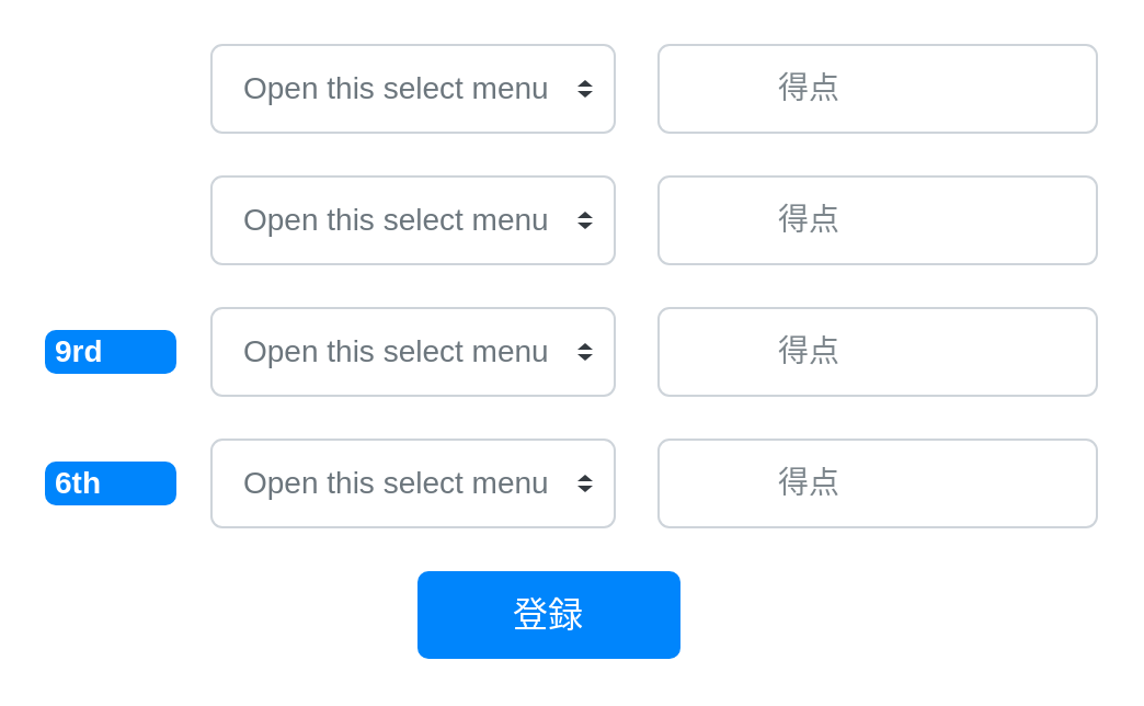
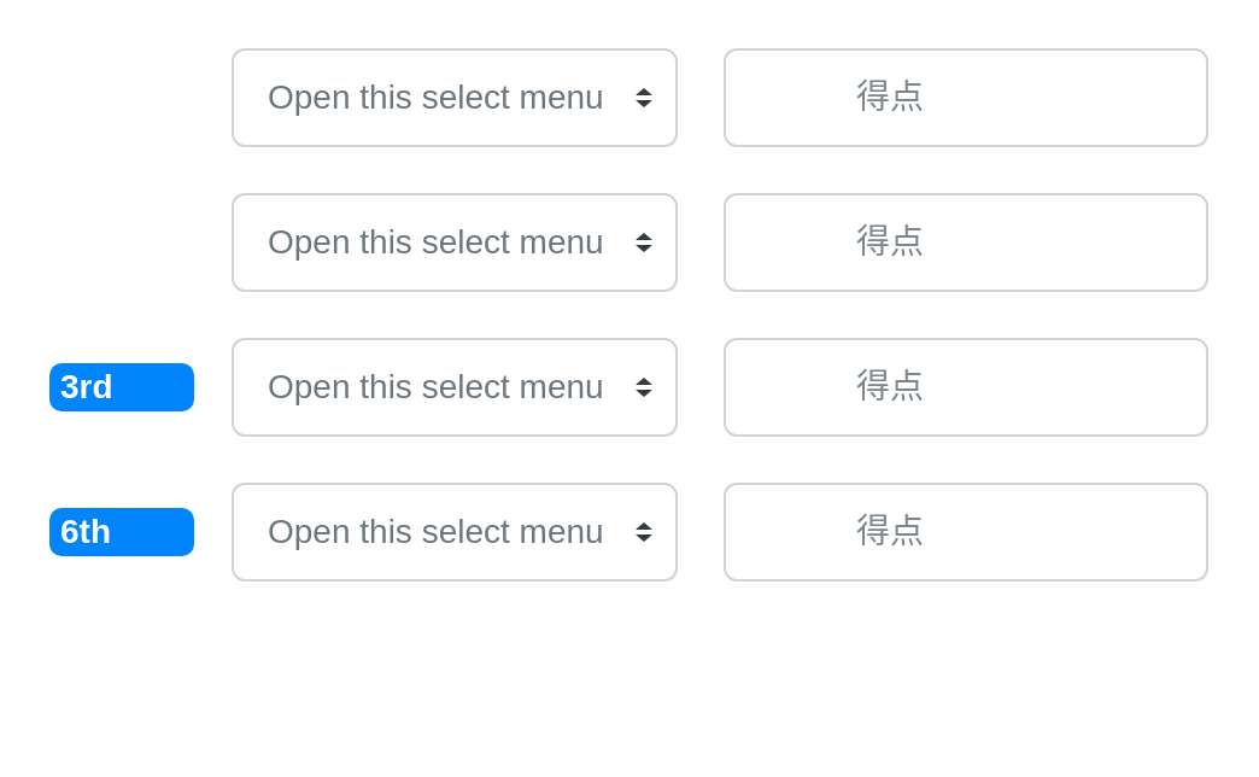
- <mxCell id="10" value="9rd" style="html=1;shadow=0;dashed=0;shape=mxgraph.bootstrap.rrect;rSize=5;strokeColor=none;strokeWidth=1;fillColor=#0085FC;fontColor=#FFFFFF;whiteSpace=wrap;align=left;verticalAlign=middle;spacingLeft=0;fontStyle=1;fontSize=14;spacing=5;" vertex="1" parent="1"><mxGeometry x="20" y="150" width="60" height="20" as="geometry" /></mxCell>
+ <mxCell id="10" value="3rd" style="html=1;shadow=0;dashed=0;shape=mxgraph.bootstrap.rrect;rSize=5;strokeColor=none;strokeWidth=1;fillColor=#0085FC;fontColor=#FFFFFF;whiteSpace=wrap;align=left;verticalAlign=middle;spacingLeft=0;fontStyle=1;fontSize=14;spacing=5;" vertex="1" parent="1"><mxGeometry x="20" y="150" width="60" height="20" as="geometry" /></mxCell>
- <mxCell id="20" value="登録" style="html=1;shadow=0;dashed=0;shape=mxgraph.bootstrap.rrect;rSize=5;strokeColor=none;strokeWidth=1;fillColor=#0085FC;fontColor=#FFFFFF;whiteSpace=wrap;align=center;verticalAlign=middle;spacingLeft=0;fontStyle=0;fontSize=16;spacing=5;" vertex="1" parent="1"><mxGeometry x="190" y="260" width="120" height="40" as="geometry" /></mxCell>
